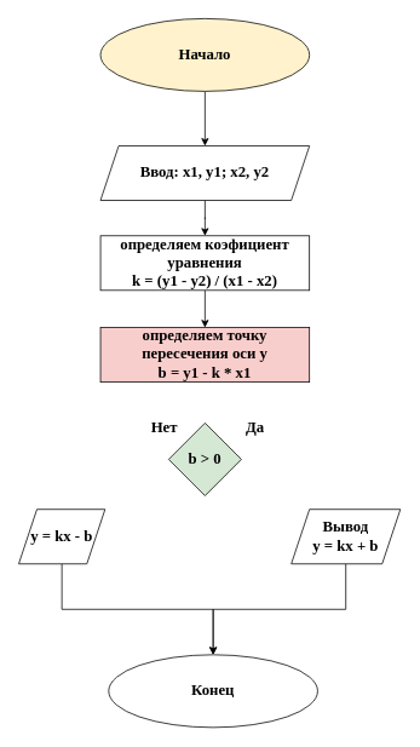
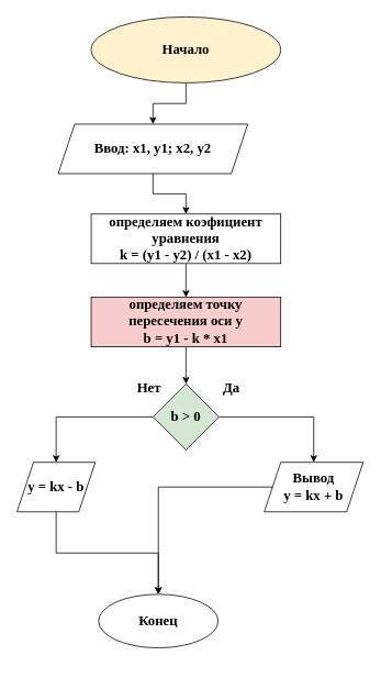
- <mxCell id="5" value="Ввод: x1, y1; x2, y2" style="shape=parallelogram;perimeter=parallelogramPerimeter;whiteSpace=wrap;html=1;fixedSize=1;fontFamily=Times New Roman;fontStyle=1;fontSize=17;" vertex="1" parent="1"><mxGeometry x="110" y="160" width="230" height="60" as="geometry" /></mxCell>
+ <mxCell id="5" value="Ввод: x1, y1; x2, y2" style="shape=parallelogram;perimeter=parallelogramPerimeter;whiteSpace=wrap;html=1;fixedSize=1;fontFamily=Times New Roman;fontStyle=1;fontSize=17;" vertex="1" parent="1"><mxGeometry x="70" y="150" width="230" height="60" as="geometry" /></mxCell>
+ <mxCell id="8" value="" style="edgeStyle=orthogonalEdgeStyle;rounded=0;orthogonalLoop=1;jettySize=auto;html=1;fontFamily=Times New Roman;fontStyle=1;fontSize=17;" edge="1" parent="1" source="9" target="12"><mxGeometry relative="1" as="geometry" /></mxCell>
+ <mxCell id="10" style="edgeStyle=orthogonalEdgeStyle;rounded=0;orthogonalLoop=1;jettySize=auto;html=1;entryX=0.5;entryY=0;entryDx=0;entryDy=0;fontFamily=Times New Roman;fontStyle=1;fontSize=17;" edge="1" parent="1" source="12" target="18"><mxGeometry relative="1" as="geometry" /></mxCell>
+ <mxCell id="11" style="edgeStyle=orthogonalEdgeStyle;rounded=0;orthogonalLoop=1;jettySize=auto;html=1;exitX=1;exitY=0.5;exitDx=0;exitDy=0;entryX=0.5;entryY=0;entryDx=0;entryDy=0;fontFamily=Times New Roman;fontStyle=1;fontSize=17;" edge="1" parent="1" source="12" target="16"><mxGeometry relative="1" as="geometry" /></mxCell>
- <mxCell id="19" value="Конец" style="ellipse;whiteSpace=wrap;html=1;fontFamily=Times New Roman;fontStyle=1;fontSize=17;" vertex="1" parent="1"><mxGeometry x="119" y="720" width="230" height="80" as="geometry" /></mxCell>
+ <mxCell id="19" value="Конец" style="ellipse;whiteSpace=wrap;html=1;fontFamily=Times New Roman;fontStyle=1;fontSize=17;" vertex="1" parent="1"><mxGeometry x="119" y="720" width="145" height="65" as="geometry" /></mxCell>
